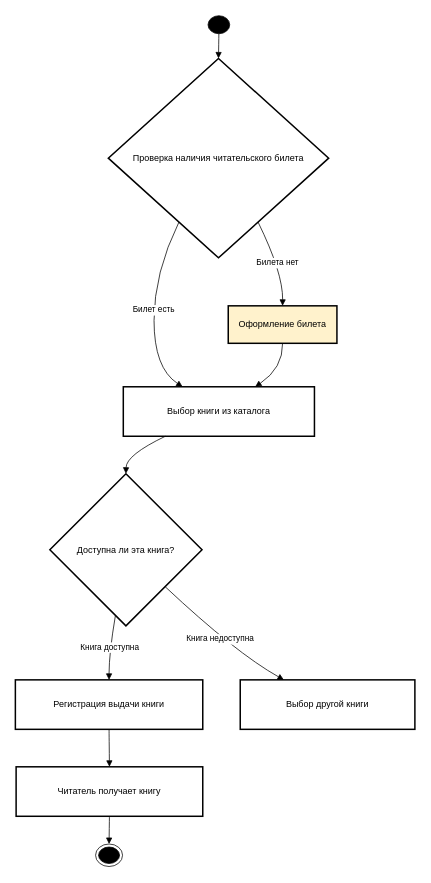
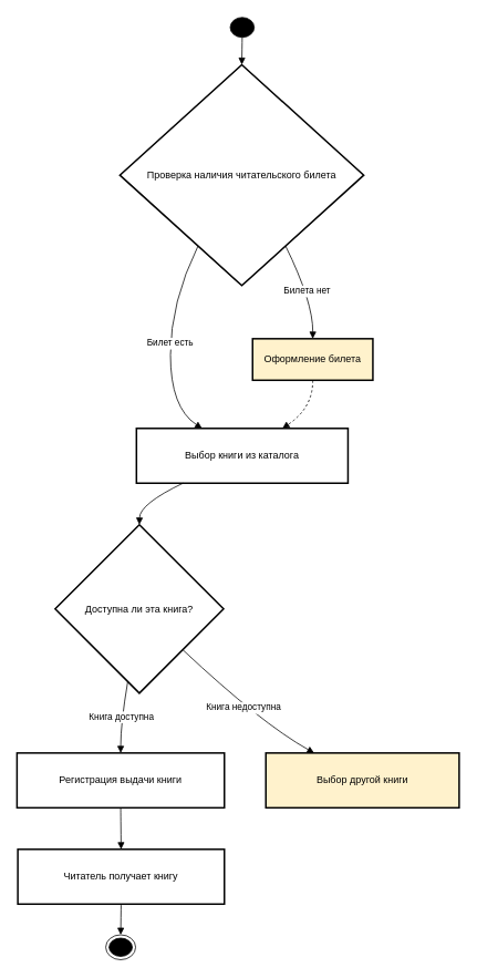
- <mxCell id="12" value="" style="curved=1;startArrow=none;endArrow=block;exitX=0.5;exitY=1;entryX=0.69;entryY=0;rounded=0;" edge="1" parent="1" source="4" target="3"><mxGeometry relative="1" as="geometry"><Array as="points"><mxPoint x="377" y="490" /></Array></mxGeometry></mxCell>
+ <mxCell id="12" value="" style="curved=1;startArrow=none;endArrow=block;exitX=0.5;exitY=1;entryX=0.69;entryY=0;rounded=0;dashed=1;" edge="1" parent="1" source="4" target="3"><mxGeometry relative="1" as="geometry"><Array as="points"><mxPoint x="377" y="490" /></Array></mxGeometry></mxCell>
- <mxCell id="7" value="Выбор другой книги" style="whiteSpace=wrap;strokeWidth=2;" vertex="1" parent="1"><mxGeometry x="320" y="906" width="233" height="66" as="geometry" /></mxCell>
+ <mxCell id="7" value="Выбор другой книги" style="whiteSpace=wrap;strokeWidth=2;fillColor=#fff2cc;" vertex="1" parent="1"><mxGeometry x="320" y="906" width="233" height="66" as="geometry" /></mxCell>
